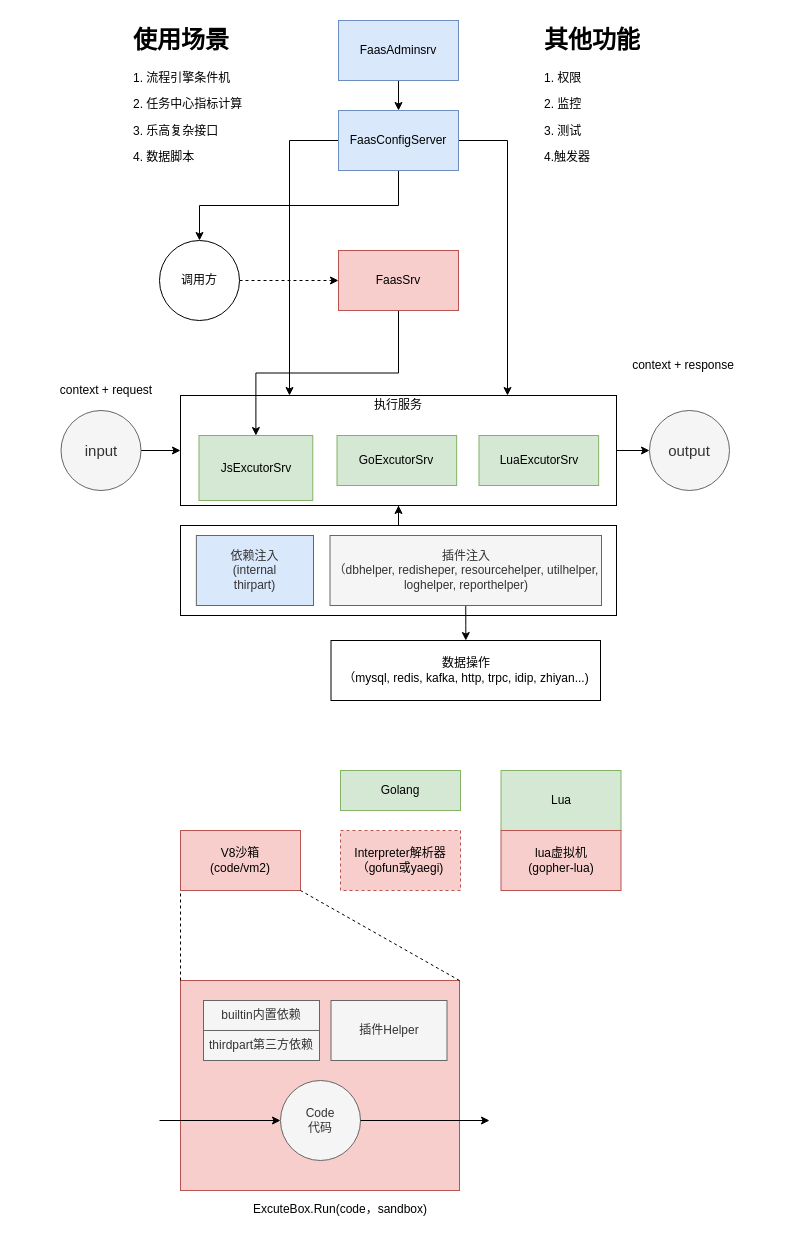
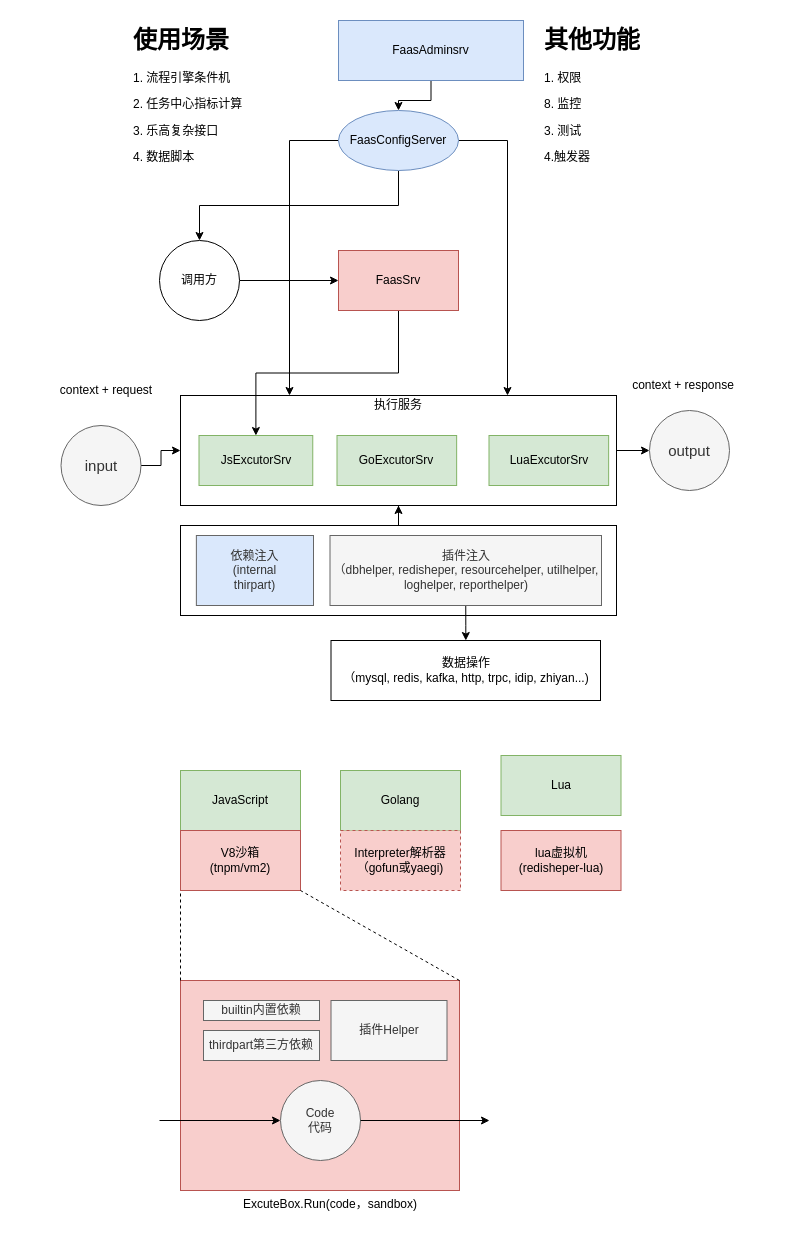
- <mxCell id="36" value="&lt;h1&gt;其他功能&lt;/h1&gt;&lt;p&gt;1. 权限&lt;/p&gt;&lt;p&gt;2. 监控&lt;/p&gt;&lt;p&gt;3. 测试&lt;/p&gt;&lt;p&gt;4.触发器&lt;/p&gt;" style="text;html=1;strokeColor=none;fillColor=none;spacing=5;spacingTop=-20;whiteSpace=wrap;overflow=hidden;rounded=0;" vertex="1" parent="1"><mxGeometry x="539" y="20" width="190" height="150" as="geometry" /></mxCell>
+ <mxCell id="36" value="&lt;h1&gt;其他功能&lt;/h1&gt;&lt;p&gt;1. 权限&lt;/p&gt;&lt;p&gt;8. 监控&lt;/p&gt;&lt;p&gt;3. 测试&lt;/p&gt;&lt;p&gt;4.触发器&lt;/p&gt;" style="text;html=1;strokeColor=none;fillColor=none;spacing=5;spacingTop=-20;whiteSpace=wrap;overflow=hidden;rounded=0;" vertex="1" parent="1"><mxGeometry x="539" y="20" width="190" height="150" as="geometry" /></mxCell>
- <mxCell id="25" value="FaasAdminsrv" style="rounded=0;whiteSpace=wrap;html=1;fontSize=12;fillColor=#dae8fc;strokeColor=#6c8ebf;" parent="1" vertex="1"><mxGeometry x="338" y="20" width="120" height="60" as="geometry" /></mxCell>
+ <mxCell id="25" value="FaasAdminsrv" style="rounded=0;whiteSpace=wrap;html=1;fontSize=12;fillColor=#dae8fc;strokeColor=#6c8ebf;" parent="1" vertex="1"><mxGeometry x="338" y="20" width="185" height="60" as="geometry" /></mxCell>
- <mxCell id="16" value="FaasConfigServer" style="rounded=0;whiteSpace=wrap;html=1;fontSize=12;fillColor=#dae8fc;strokeColor=#6c8ebf;" parent="1" vertex="1"><mxGeometry x="338" y="110" width="120" height="60" as="geometry" /></mxCell>
+ <mxCell id="16" value="FaasConfigServer" style="ellipse;whiteSpace=wrap;html=1;fontSize=12;fillColor=#dae8fc;strokeColor=#6c8ebf;" parent="1" vertex="1"><mxGeometry x="338" y="110" width="120" height="60" as="geometry" /></mxCell>
- <mxCell id="26" style="edgeStyle=orthogonalEdgeStyle;rounded=0;orthogonalLoop=1;jettySize=auto;html=1;exitX=1;exitY=0.5;exitDx=0;exitDy=0;dashed=1;" parent="1" source="27" target="12" edge="1"><mxGeometry relative="1" as="geometry" /></mxCell>
+ <mxCell id="26" style="edgeStyle=orthogonalEdgeStyle;rounded=0;orthogonalLoop=1;jettySize=auto;html=1;exitX=1;exitY=0.5;exitDx=0;exitDy=0;" parent="1" source="27" target="12" edge="1"><mxGeometry relative="1" as="geometry" /></mxCell>
- <mxCell id="10" value="context + response" style="text;html=1;strokeColor=none;fillColor=none;align=center;verticalAlign=middle;whiteSpace=wrap;rounded=0;fontSize=12;" parent="1" vertex="1"><mxGeometry x="598.15" y="355" width="170" height="20" as="geometry" /></mxCell>
+ <mxCell id="10" value="context + response" style="text;html=1;strokeColor=none;fillColor=none;align=center;verticalAlign=middle;whiteSpace=wrap;rounded=0;fontSize=12;" parent="1" vertex="1"><mxGeometry x="598.15" y="375" width="170" height="20" as="geometry" /></mxCell>
- <mxCell id="7" value="input" style="ellipse;whiteSpace=wrap;html=1;aspect=fixed;fontSize=15;fillColor=#f5f5f5;strokeColor=#666666;fontColor=#333333;" parent="1" vertex="1"><mxGeometry x="60.5" y="410" width="80" height="80" as="geometry" /></mxCell>
+ <mxCell id="7" value="input" style="ellipse;whiteSpace=wrap;html=1;aspect=fixed;fontSize=15;fillColor=#f5f5f5;strokeColor=#666666;fontColor=#333333;" parent="1" vertex="1"><mxGeometry x="60.5" y="425" width="80" height="80" as="geometry" /></mxCell>
- <mxCell id="22" value="LuaExcutorSrv" style="rounded=0;whiteSpace=wrap;html=1;fillColor=#d5e8d4;strokeColor=#82b366;" parent="1" vertex="1"><mxGeometry x="478.502" y="435" width="119.648" height="50" as="geometry" /></mxCell>
+ <mxCell id="22" value="LuaExcutorSrv" style="rounded=0;whiteSpace=wrap;html=1;fillColor=#d5e8d4;strokeColor=#82b366;" parent="1" vertex="1"><mxGeometry x="488.502" y="435" width="119.648" height="50" as="geometry" /></mxCell>
- <mxCell id="20" value="JsExcutorSrv" style="rounded=0;whiteSpace=wrap;html=1;fillColor=#d5e8d4;strokeColor=#82b366;" parent="1" vertex="1"><mxGeometry x="198.5" y="435" width="113.763" height="65" as="geometry" /></mxCell>
+ <mxCell id="20" value="JsExcutorSrv" style="rounded=0;whiteSpace=wrap;html=1;fillColor=#d5e8d4;strokeColor=#82b366;" parent="1" vertex="1"><mxGeometry x="198.5" y="435" width="113.763" height="50" as="geometry" /></mxCell>
- <mxCell id="30" value="Golang" style="rounded=0;whiteSpace=wrap;html=1;fillColor=#d5e8d4;strokeColor=#82b366;" vertex="1" parent="1"><mxGeometry x="340" y="770" width="120" height="40" as="geometry" /></mxCell>
+ <mxCell id="30" value="Golang" style="rounded=0;whiteSpace=wrap;html=1;fillColor=#d5e8d4;strokeColor=#82b366;" vertex="1" parent="1"><mxGeometry x="340" y="770" width="120" height="60" as="geometry" /></mxCell>
+ <mxCell id="29" value="JavaScript" style="rounded=0;whiteSpace=wrap;html=1;fillColor=#d5e8d4;strokeColor=#82b366;" vertex="1" parent="1"><mxGeometry x="180" y="770" width="120" height="60" as="geometry" /></mxCell>
- <mxCell id="31" value="Lua" style="rounded=0;whiteSpace=wrap;html=1;fillColor=#d5e8d4;strokeColor=#82b366;" vertex="1" parent="1"><mxGeometry x="500.5" y="770" width="120" height="60" as="geometry" /></mxCell>
+ <mxCell id="31" value="Lua" style="rounded=0;whiteSpace=wrap;html=1;fillColor=#d5e8d4;strokeColor=#82b366;" vertex="1" parent="1"><mxGeometry x="500.5" y="755" width="120" height="60" as="geometry" /></mxCell>
- <mxCell id="33" value="V8沙箱&lt;br&gt;(code/vm2)" style="rounded=0;whiteSpace=wrap;html=1;fillColor=#f8cecc;strokeColor=#b85450;" vertex="1" parent="32"><mxGeometry width="120" height="60" as="geometry" /></mxCell>
+ <mxCell id="33" value="V8沙箱&lt;br&gt;(tnpm/vm2)" style="rounded=0;whiteSpace=wrap;html=1;fillColor=#f8cecc;strokeColor=#b85450;" vertex="1" parent="32"><mxGeometry width="120" height="60" as="geometry" /></mxCell>
- <mxCell id="35" value="lua虚拟机&lt;br&gt;(gopher-lua)" style="rounded=0;whiteSpace=wrap;html=1;fillColor=#f8cecc;strokeColor=#b85450;" vertex="1" parent="32"><mxGeometry x="320.5" width="120" height="60" as="geometry" /></mxCell>
+ <mxCell id="35" value="lua虚拟机&lt;br&gt;(redisheper-lua)" style="rounded=0;whiteSpace=wrap;html=1;fillColor=#f8cecc;strokeColor=#b85450;" vertex="1" parent="32"><mxGeometry x="320.5" width="120" height="60" as="geometry" /></mxCell>
- <mxCell id="40" value="builtin内置依赖" style="rounded=0;whiteSpace=wrap;html=1;fillColor=#f5f5f5;strokeColor=#666666;fontColor=#333333;" vertex="1" parent="1"><mxGeometry x="203" y="1000" width="116" height="30" as="geometry" /></mxCell>
+ <mxCell id="40" value="builtin内置依赖" style="rounded=0;whiteSpace=wrap;html=1;fillColor=#f5f5f5;strokeColor=#666666;fontColor=#333333;" vertex="1" parent="1"><mxGeometry x="203" y="1000" width="116" height="20" as="geometry" /></mxCell>
- <mxCell id="39" value="ExcuteBox.Run(code，sandbox)" style="text;html=1;strokeColor=none;fillColor=none;align=center;verticalAlign=middle;whiteSpace=wrap;rounded=0;" vertex="1" parent="1"><mxGeometry x="249" y="1199" width="182" height="20" as="geometry" /></mxCell>
+ <mxCell id="39" value="ExcuteBox.Run(code，sandbox)" style="text;html=1;strokeColor=none;fillColor=none;align=center;verticalAlign=middle;whiteSpace=wrap;rounded=0;" vertex="1" parent="1"><mxGeometry x="239" y="1194" width="182" height="20" as="geometry" /></mxCell>
